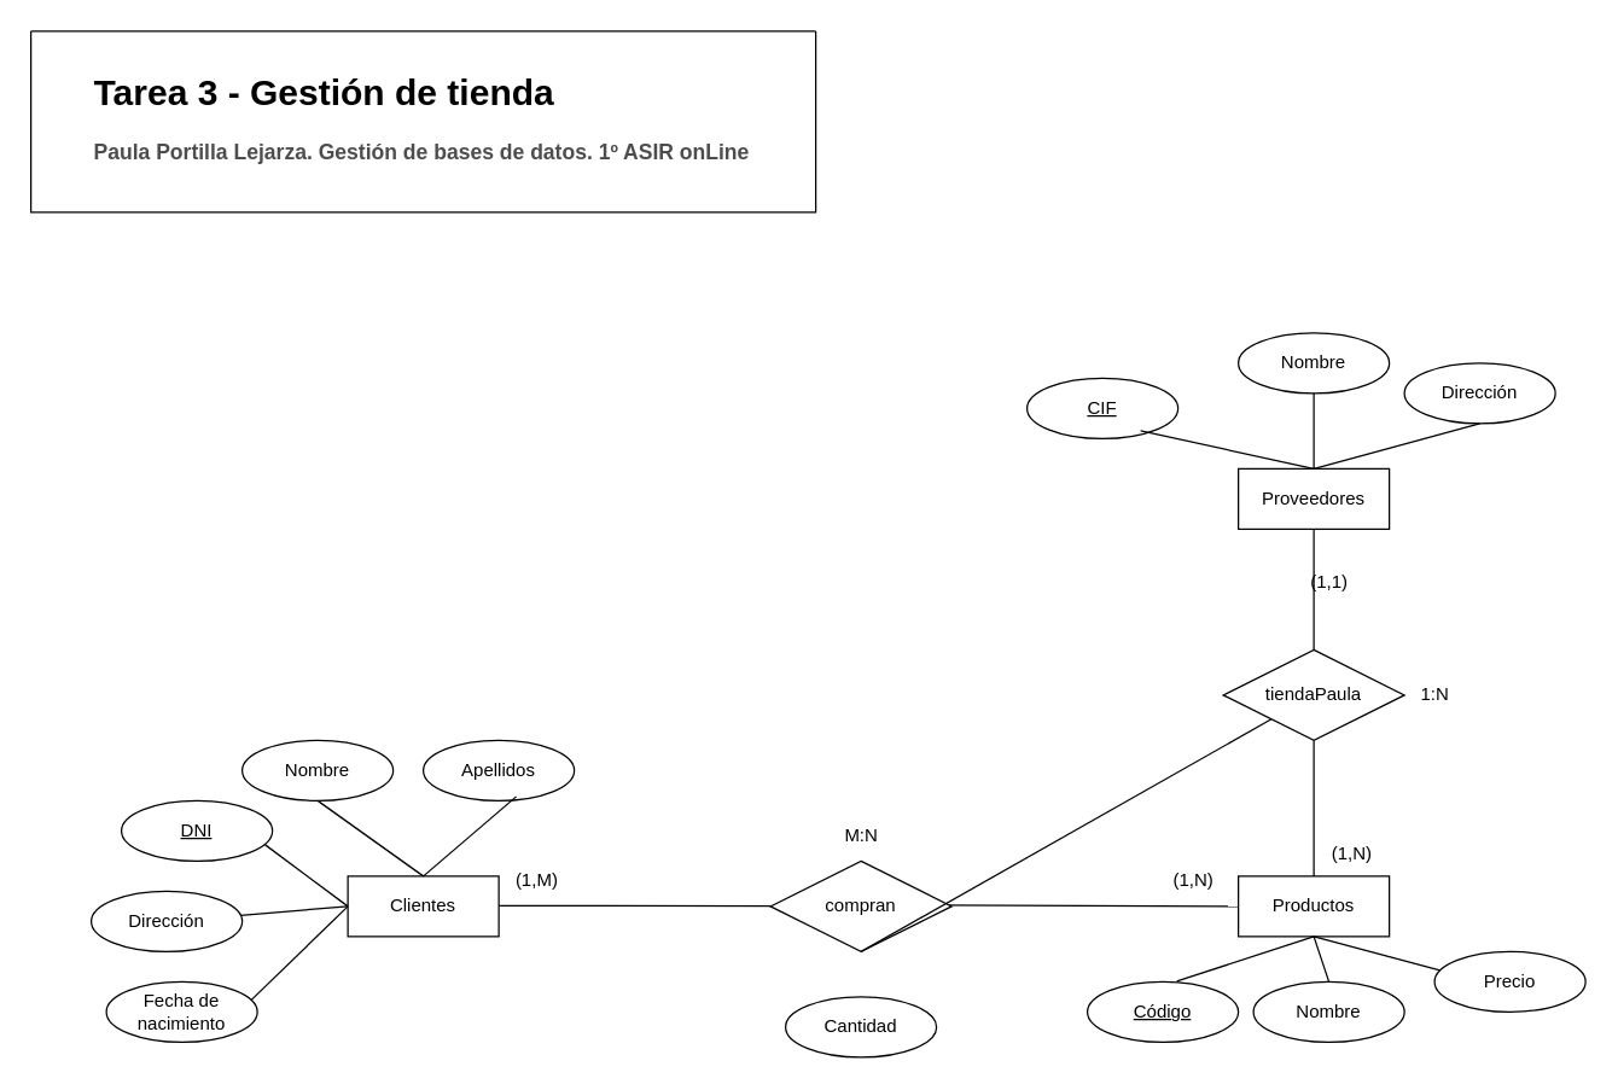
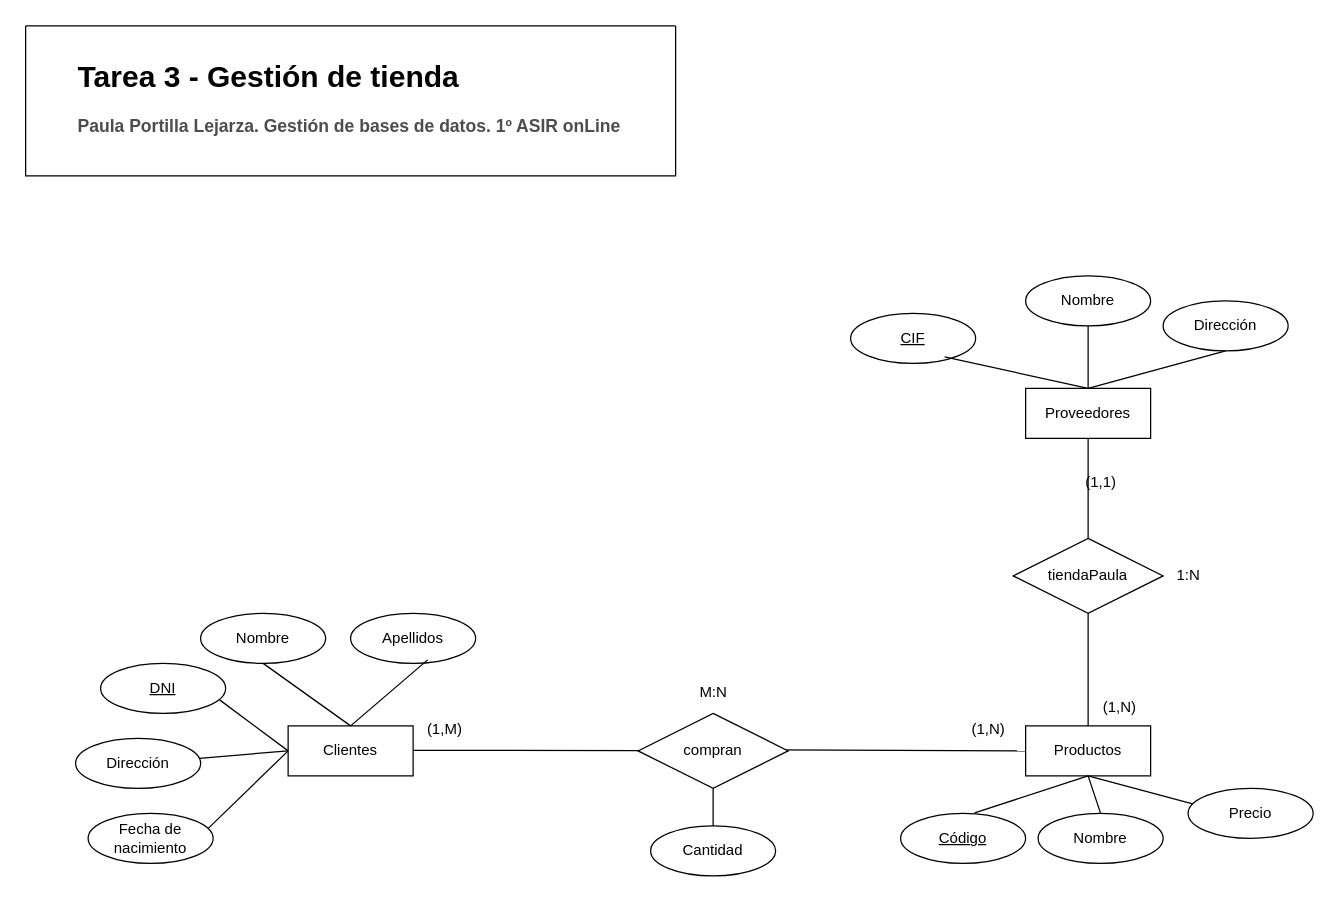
- <mxCell id="37" value="" style="endArrow=none;html=1;rounded=0;exitX=0.5;exitY=1;exitDx=0;exitDy=0;" edge="1" parent="1" source="8" target="9"><mxGeometry relative="1" as="geometry"><mxPoint x="590" y="620" as="sourcePoint" /><mxPoint x="750" y="620" as="targetPoint" /></mxGeometry></mxCell>
+ <mxCell id="37" value="" style="endArrow=none;html=1;rounded=0;exitX=0.5;exitY=1;exitDx=0;exitDy=0;entryX=0.5;entryY=0;entryDx=0;entryDy=0;" edge="1" parent="1" source="8" target="36"><mxGeometry relative="1" as="geometry"><mxPoint x="590" y="620" as="sourcePoint" /><mxPoint x="750" y="620" as="targetPoint" /></mxGeometry></mxCell>
